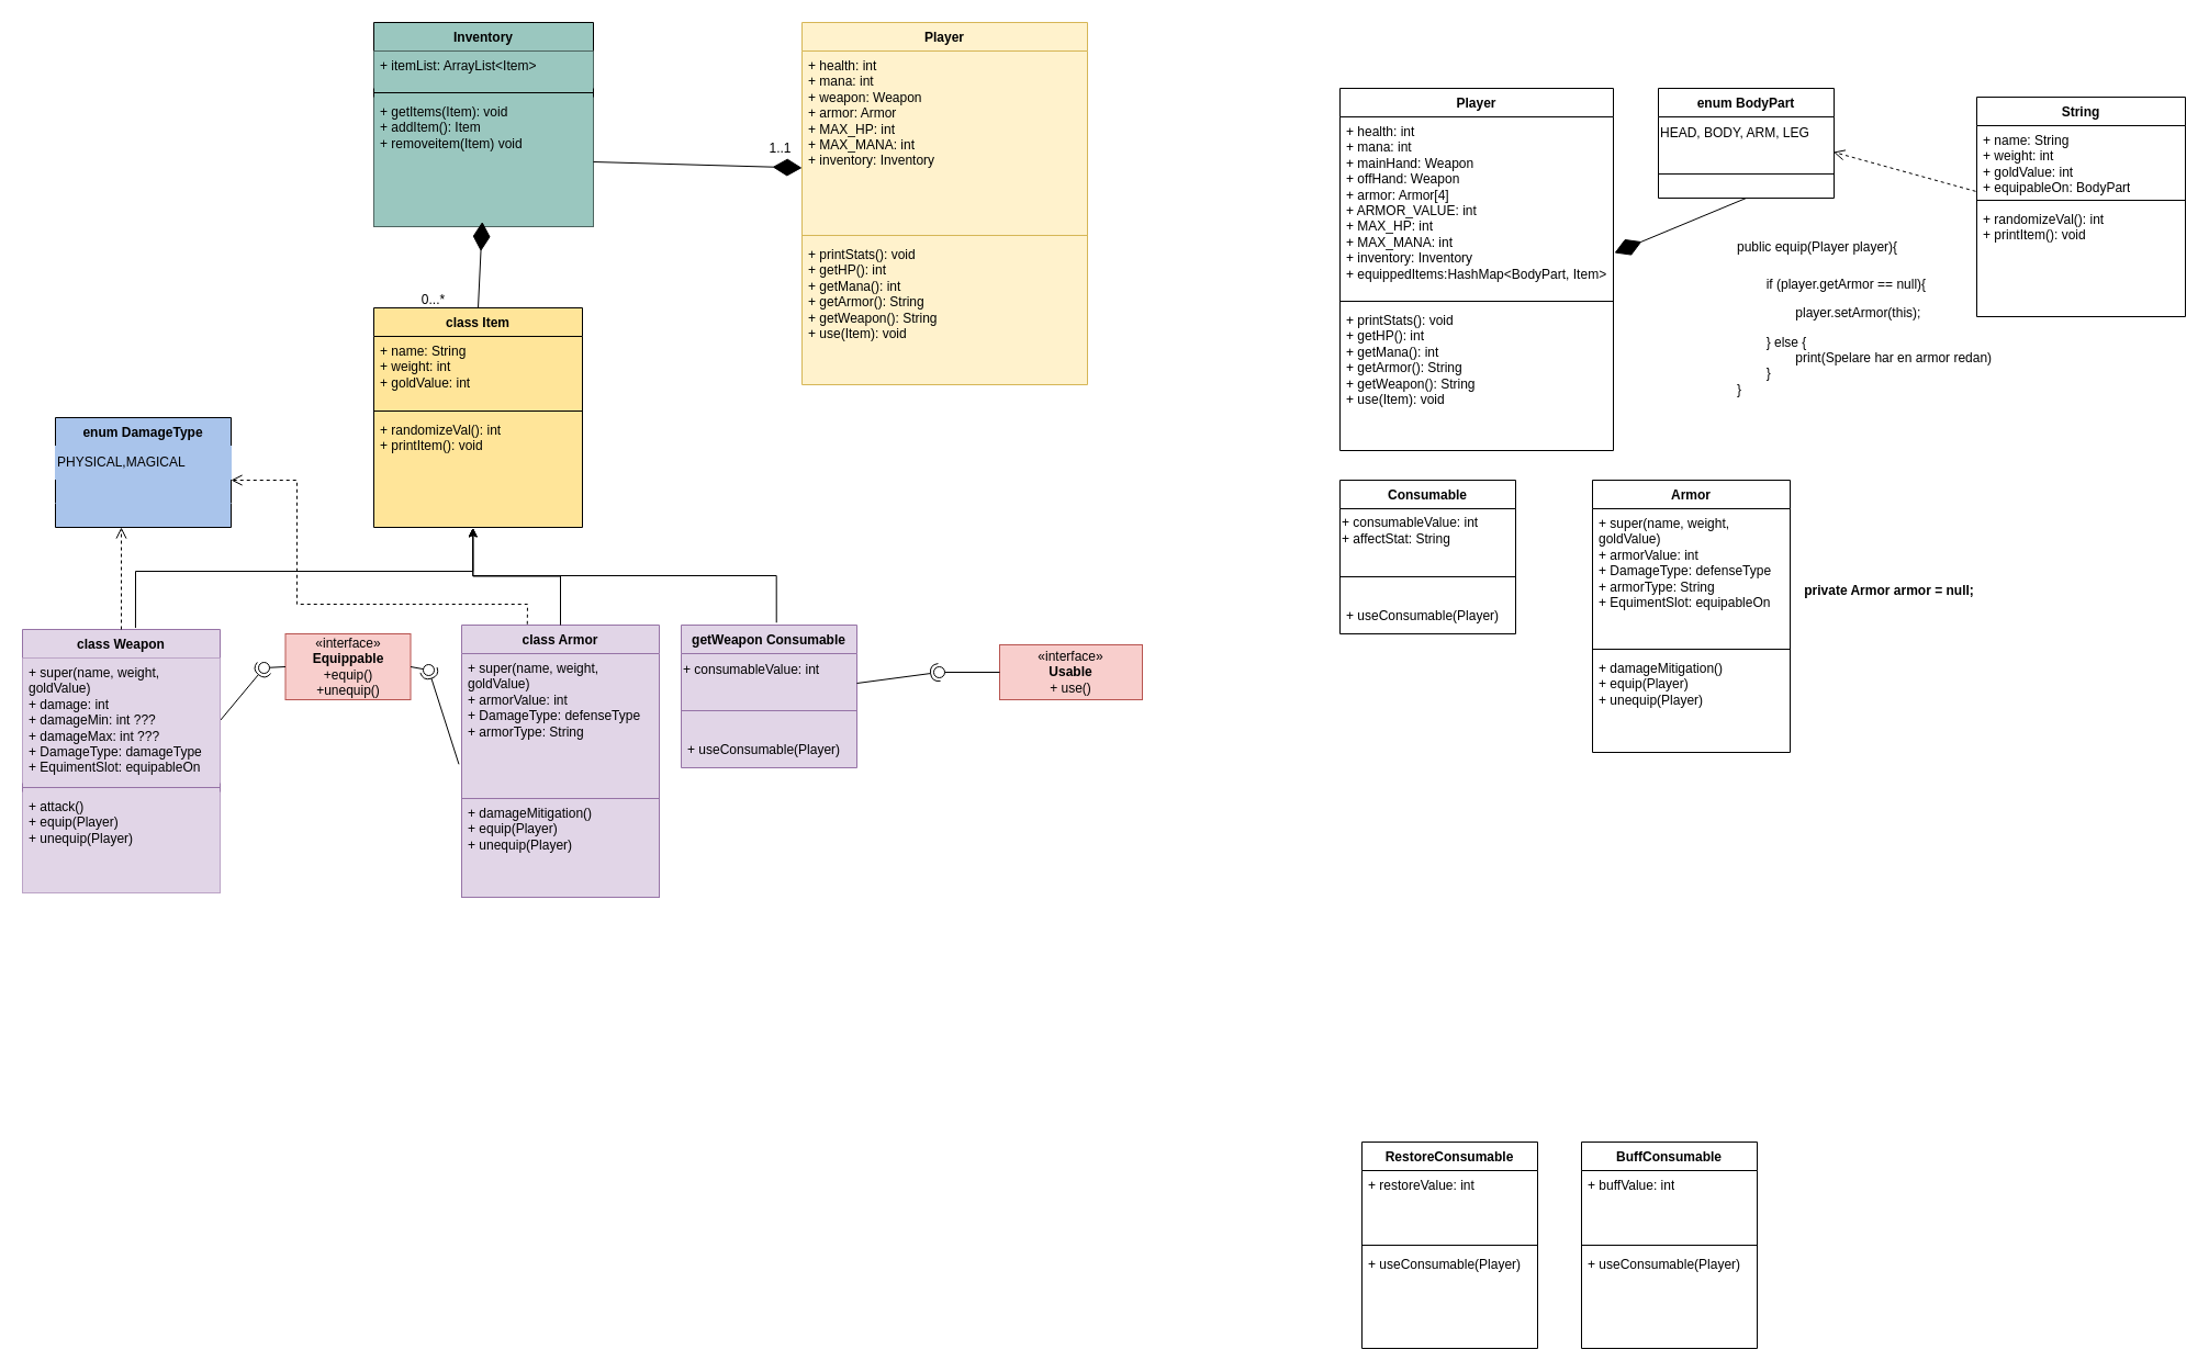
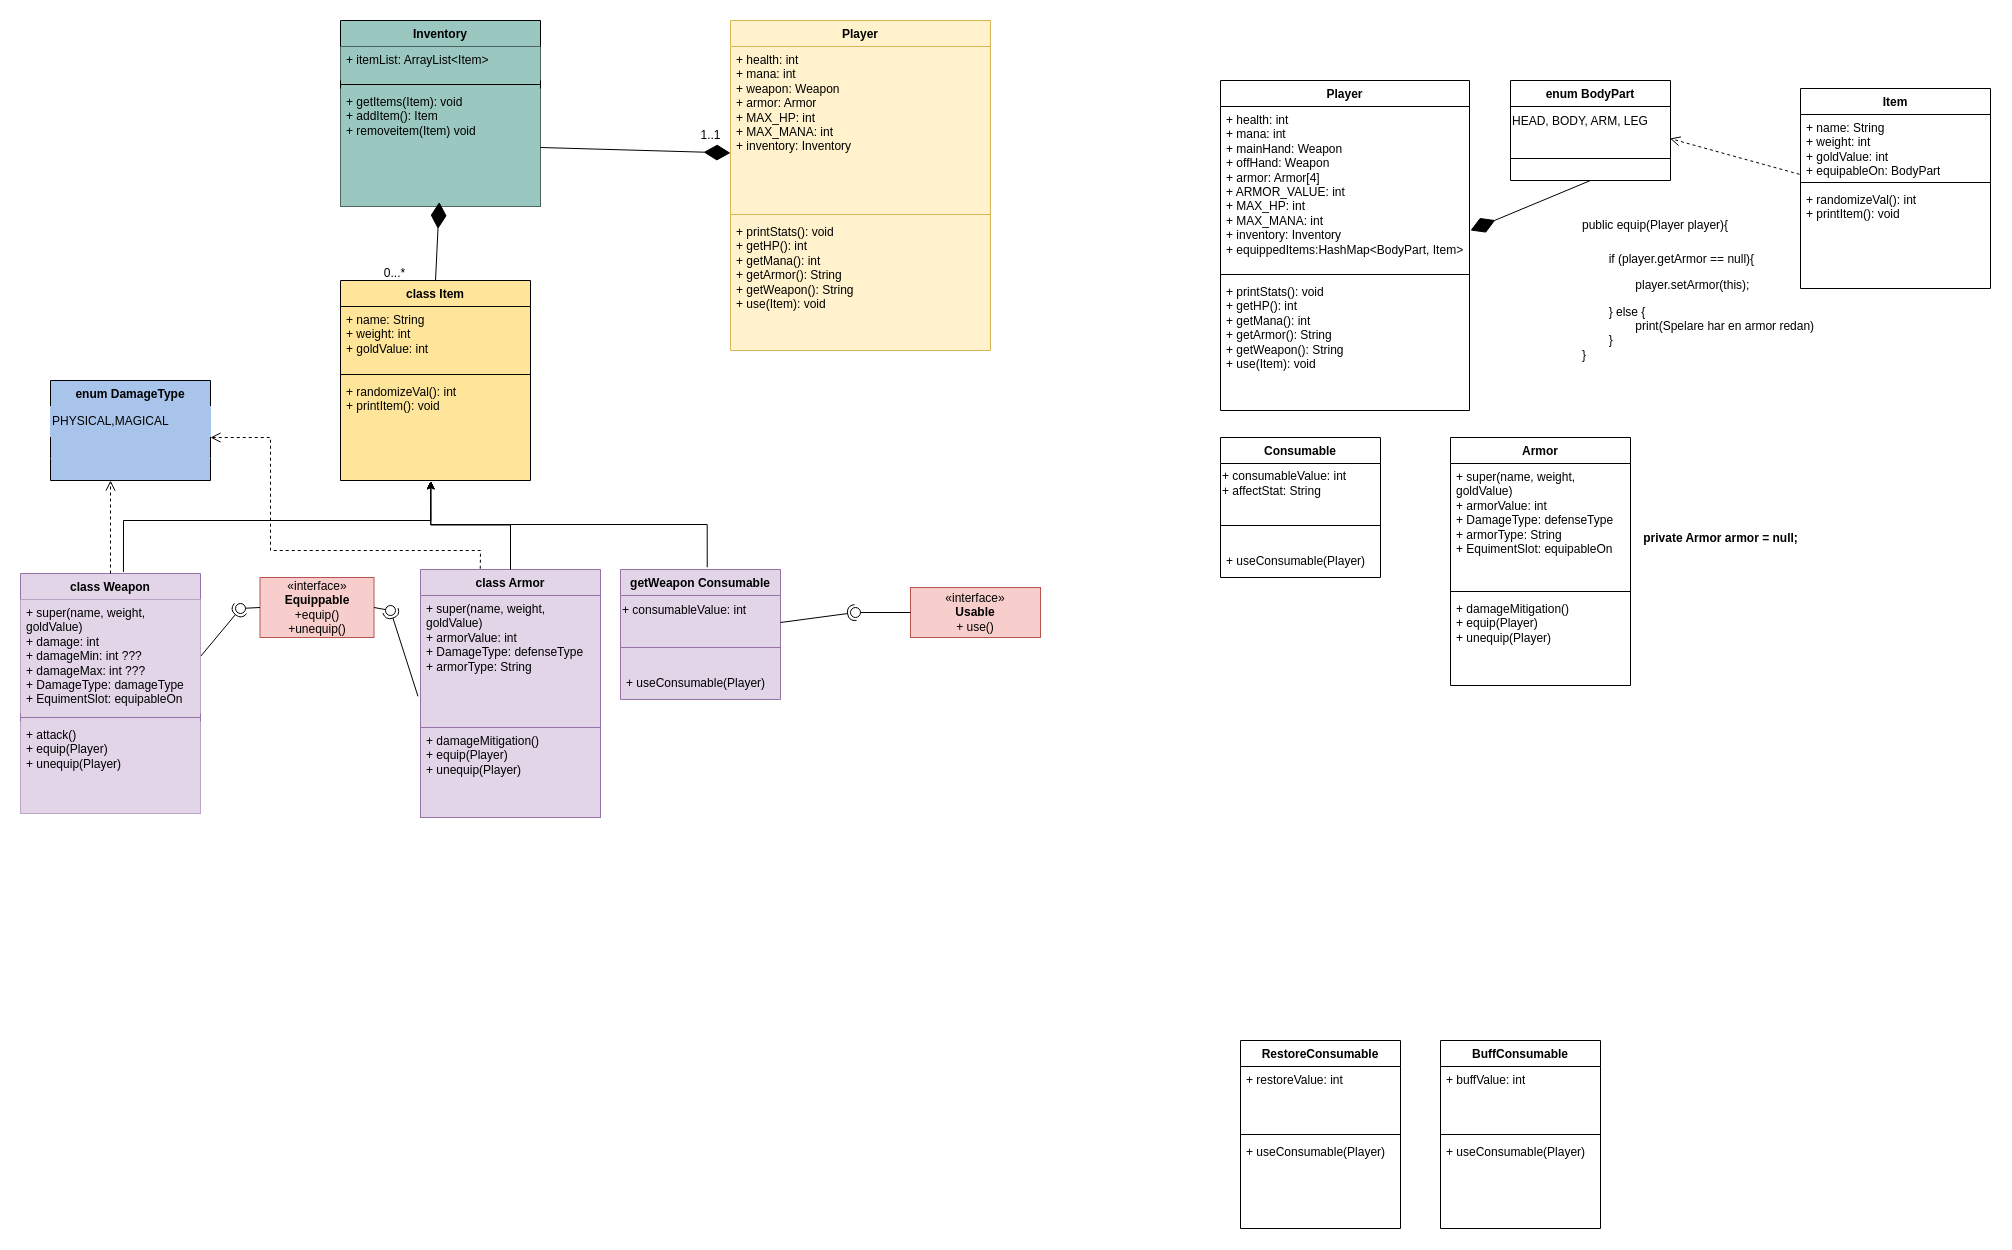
- <mxCell id="73" value="String" style="swimlane;fontStyle=1;align=center;verticalAlign=top;childLayout=stackLayout;horizontal=1;startSize=26;horizontalStack=0;resizeParent=1;resizeParentMax=0;resizeLast=0;collapsible=1;marginBottom=0;whiteSpace=wrap;html=1;" parent="1" vertex="1"><mxGeometry x="1800" y="88" width="190" height="200" as="geometry" /></mxCell>
+ <mxCell id="73" value="Item" style="swimlane;fontStyle=1;align=center;verticalAlign=top;childLayout=stackLayout;horizontal=1;startSize=26;horizontalStack=0;resizeParent=1;resizeParentMax=0;resizeLast=0;collapsible=1;marginBottom=0;whiteSpace=wrap;html=1;" parent="1" vertex="1"><mxGeometry x="1800" y="88" width="190" height="200" as="geometry" /></mxCell>
